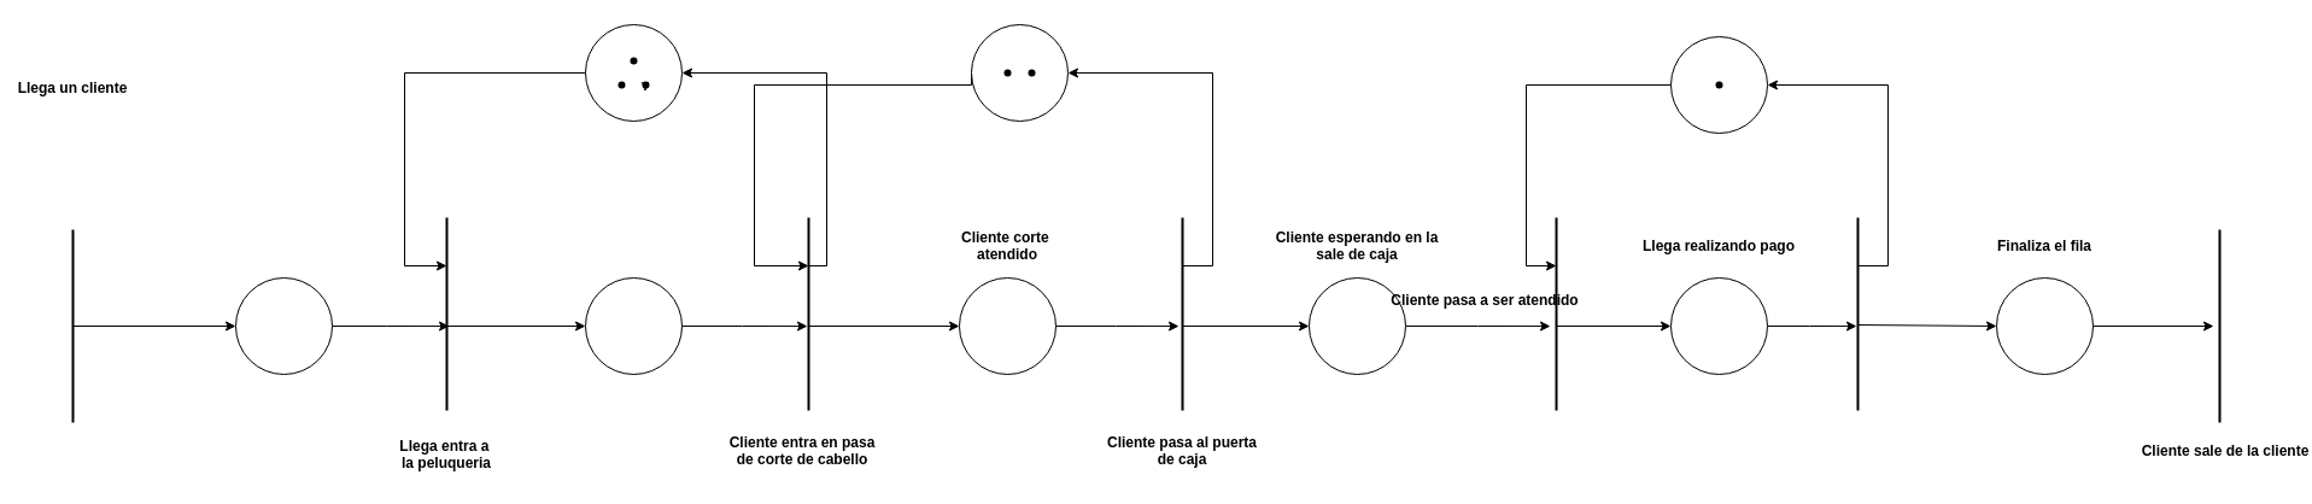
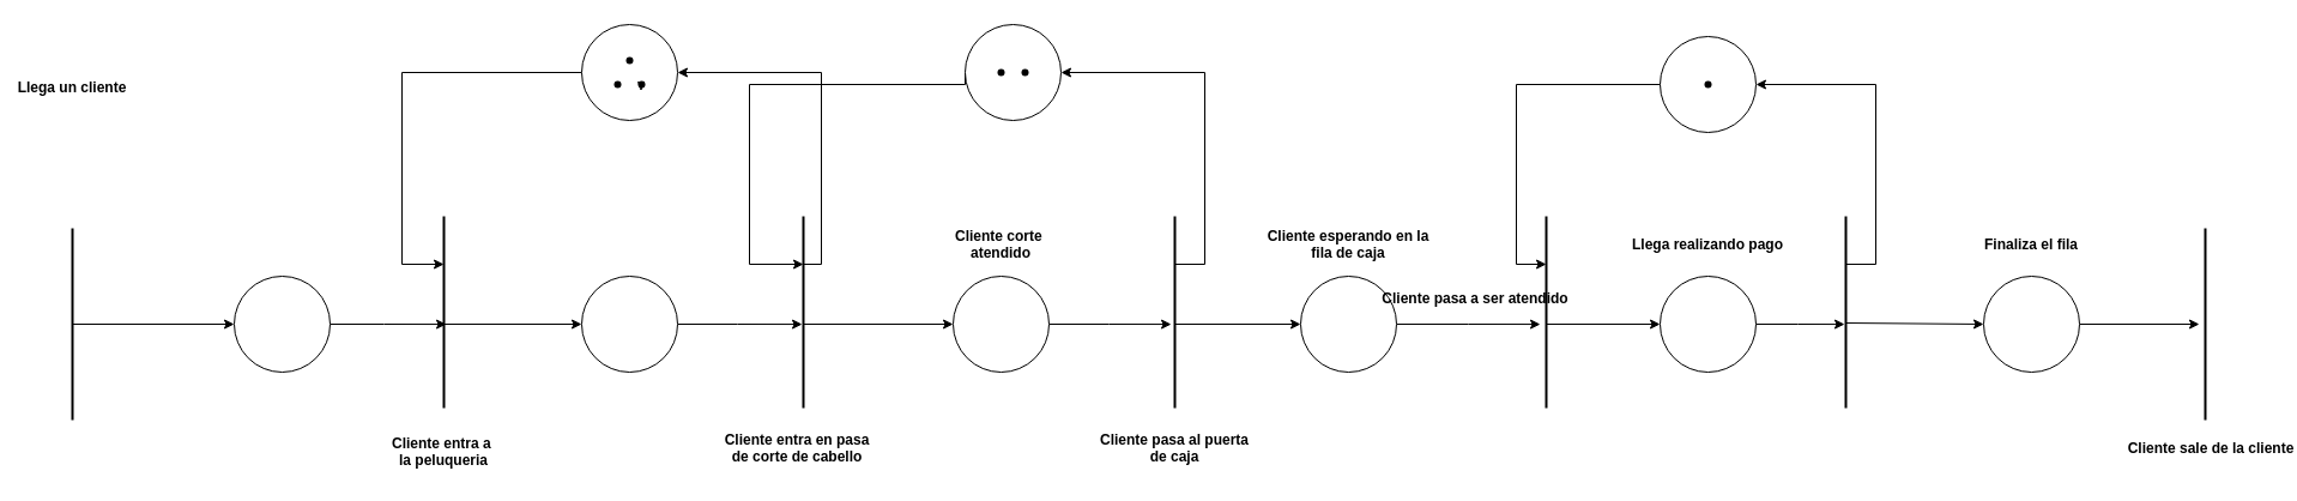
- <mxCell id="34" value="Cliente esperando en la&#10;sale de caja" style="text;align=center;fontStyle=1;verticalAlign=middle;spacingLeft=3;spacingRight=3;strokeColor=none;rotatable=0;points=[[0,0.5],[1,0.5]];portConstraint=eastwest;" parent="1" vertex="1"><mxGeometry x="1085" y="190" width="80" height="26" as="geometry" /></mxCell>
+ <mxCell id="34" value="Cliente esperando en la&#10;fila de caja" style="text;align=center;fontStyle=1;verticalAlign=middle;spacingLeft=3;spacingRight=3;strokeColor=none;rotatable=0;points=[[0,0.5],[1,0.5]];portConstraint=eastwest;" parent="1" vertex="1"><mxGeometry x="1085" y="190" width="80" height="26" as="geometry" /></mxCell>
- <mxCell id="9" value="Llega entra a &#10;la peluqueria&#10;" style="text;align=center;fontStyle=1;verticalAlign=middle;spacingLeft=3;spacingRight=3;strokeColor=none;rotatable=0;points=[[0,0.5],[1,0.5]];portConstraint=eastwest;" parent="1" vertex="1"><mxGeometry x="330" y="370" width="80" height="26" as="geometry" /></mxCell>
+ <mxCell id="9" value="Cliente entra a &#10;la peluqueria&#10;" style="text;align=center;fontStyle=1;verticalAlign=middle;spacingLeft=3;spacingRight=3;strokeColor=none;rotatable=0;points=[[0,0.5],[1,0.5]];portConstraint=eastwest;" parent="1" vertex="1"><mxGeometry x="330" y="370" width="80" height="26" as="geometry" /></mxCell>
